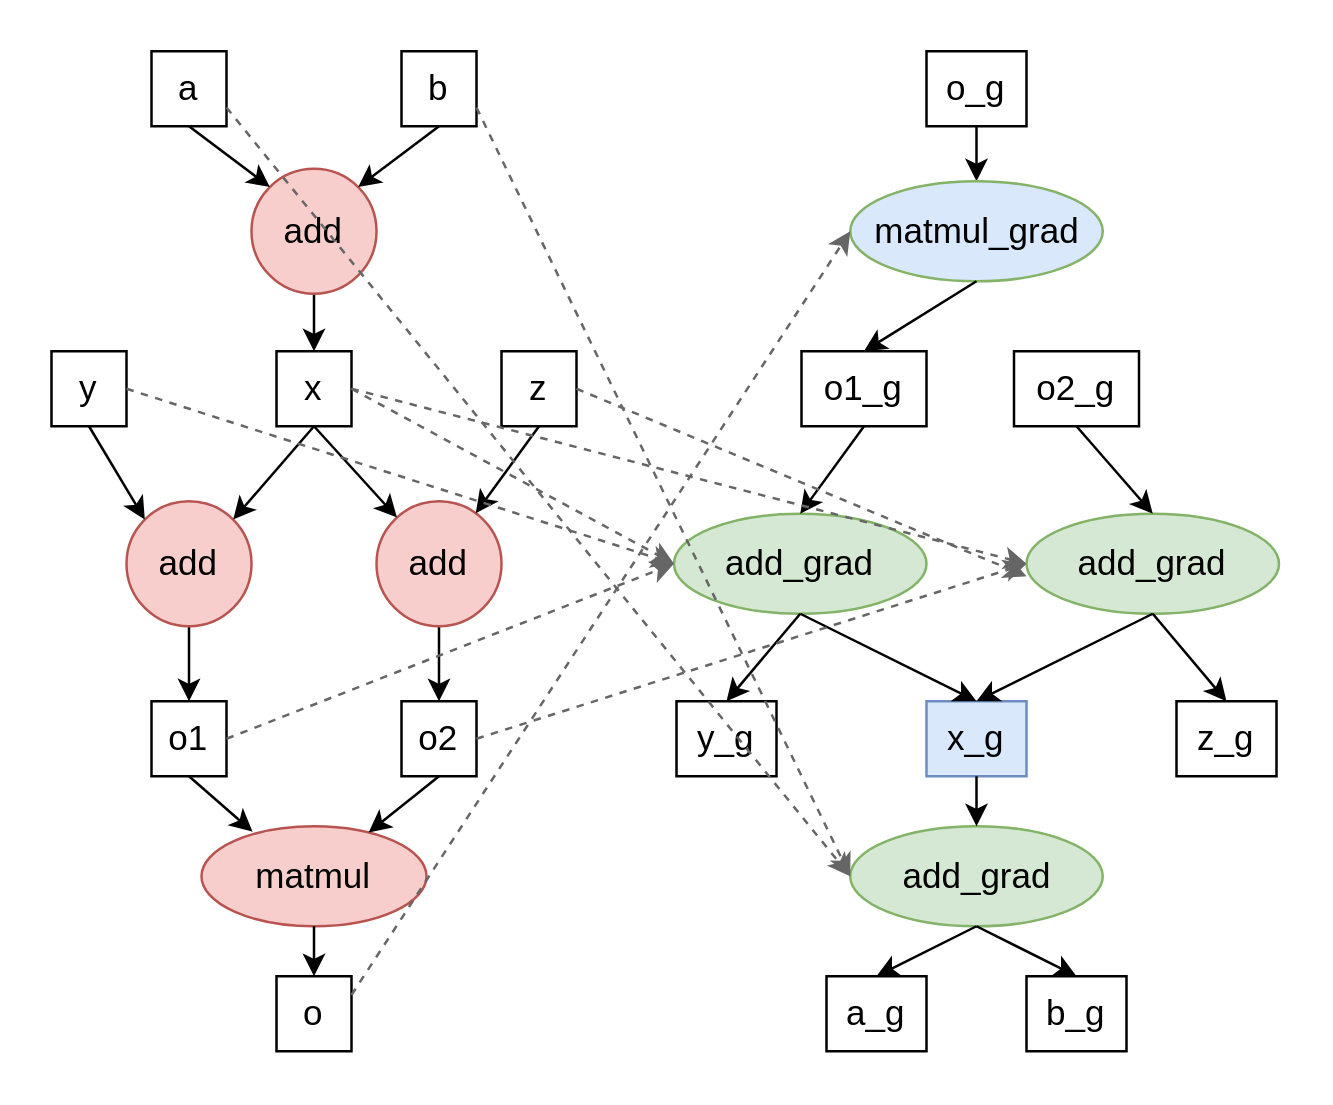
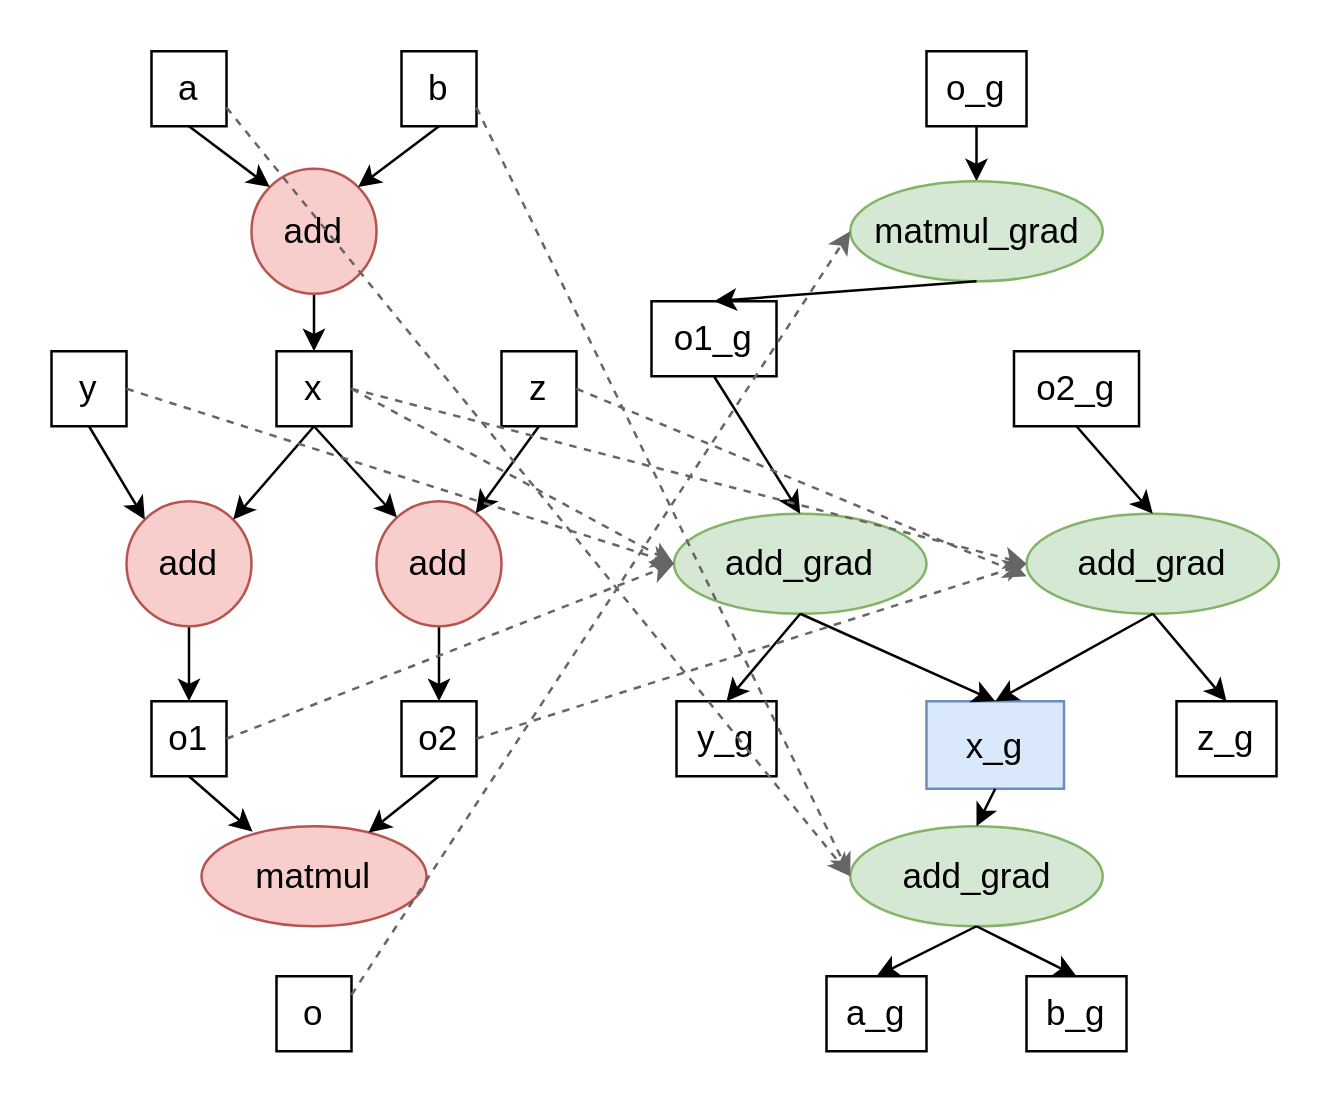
- <mxCell id="28" value="matmul_grad" style="ellipse;whiteSpace=wrap;html=1;strokeColor=#82b366;fontSize=14;fillColor=#dae8fc;" vertex="1" parent="1"><mxGeometry x="339.5" y="72" width="101" height="40" as="geometry" /></mxCell>
+ <mxCell id="28" value="matmul_grad" style="ellipse;whiteSpace=wrap;html=1;strokeColor=#82b366;fontSize=14;fillColor=#d5e8d4;" vertex="1" parent="1"><mxGeometry x="339.5" y="72" width="101" height="40" as="geometry" /></mxCell>
- <mxCell id="29" value="o1_g&lt;br&gt;" style="text;html=1;fillColor=none;align=center;verticalAlign=middle;whiteSpace=wrap;rounded=0;strokeColor=#000000;fontSize=14;" vertex="1" parent="1"><mxGeometry x="320" y="140" width="50" height="30" as="geometry" /></mxCell>
+ <mxCell id="29" value="o1_g&lt;br&gt;" style="text;html=1;fillColor=none;align=center;verticalAlign=middle;whiteSpace=wrap;rounded=0;strokeColor=#000000;fontSize=14;" vertex="1" parent="1"><mxGeometry x="260" y="120" width="50" height="30" as="geometry" /></mxCell>
- <mxCell id="34" value="x_g" style="text;html=1;fillColor=#dae8fc;align=center;verticalAlign=middle;whiteSpace=wrap;rounded=0;strokeColor=#6c8ebf;fontSize=14;" vertex="1" parent="1"><mxGeometry x="370" y="280" width="40" height="30" as="geometry" /></mxCell>
+ <mxCell id="34" value="x_g" style="text;html=1;fillColor=#dae8fc;align=center;verticalAlign=middle;whiteSpace=wrap;rounded=0;strokeColor=#6c8ebf;fontSize=14;" vertex="1" parent="1"><mxGeometry x="370" y="280" width="55" height="35" as="geometry" /></mxCell>
- <mxCell id="25" value="" style="endArrow=classic;html=1;fontSize=14;exitX=0.5;exitY=1;exitDx=0;exitDy=0;" edge="1" parent="1" source="15" target="16"><mxGeometry width="50" height="50" relative="1" as="geometry"><mxPoint x="30" y="410" as="sourcePoint" /><mxPoint x="80" y="360" as="targetPoint" /></mxGeometry></mxCell>
